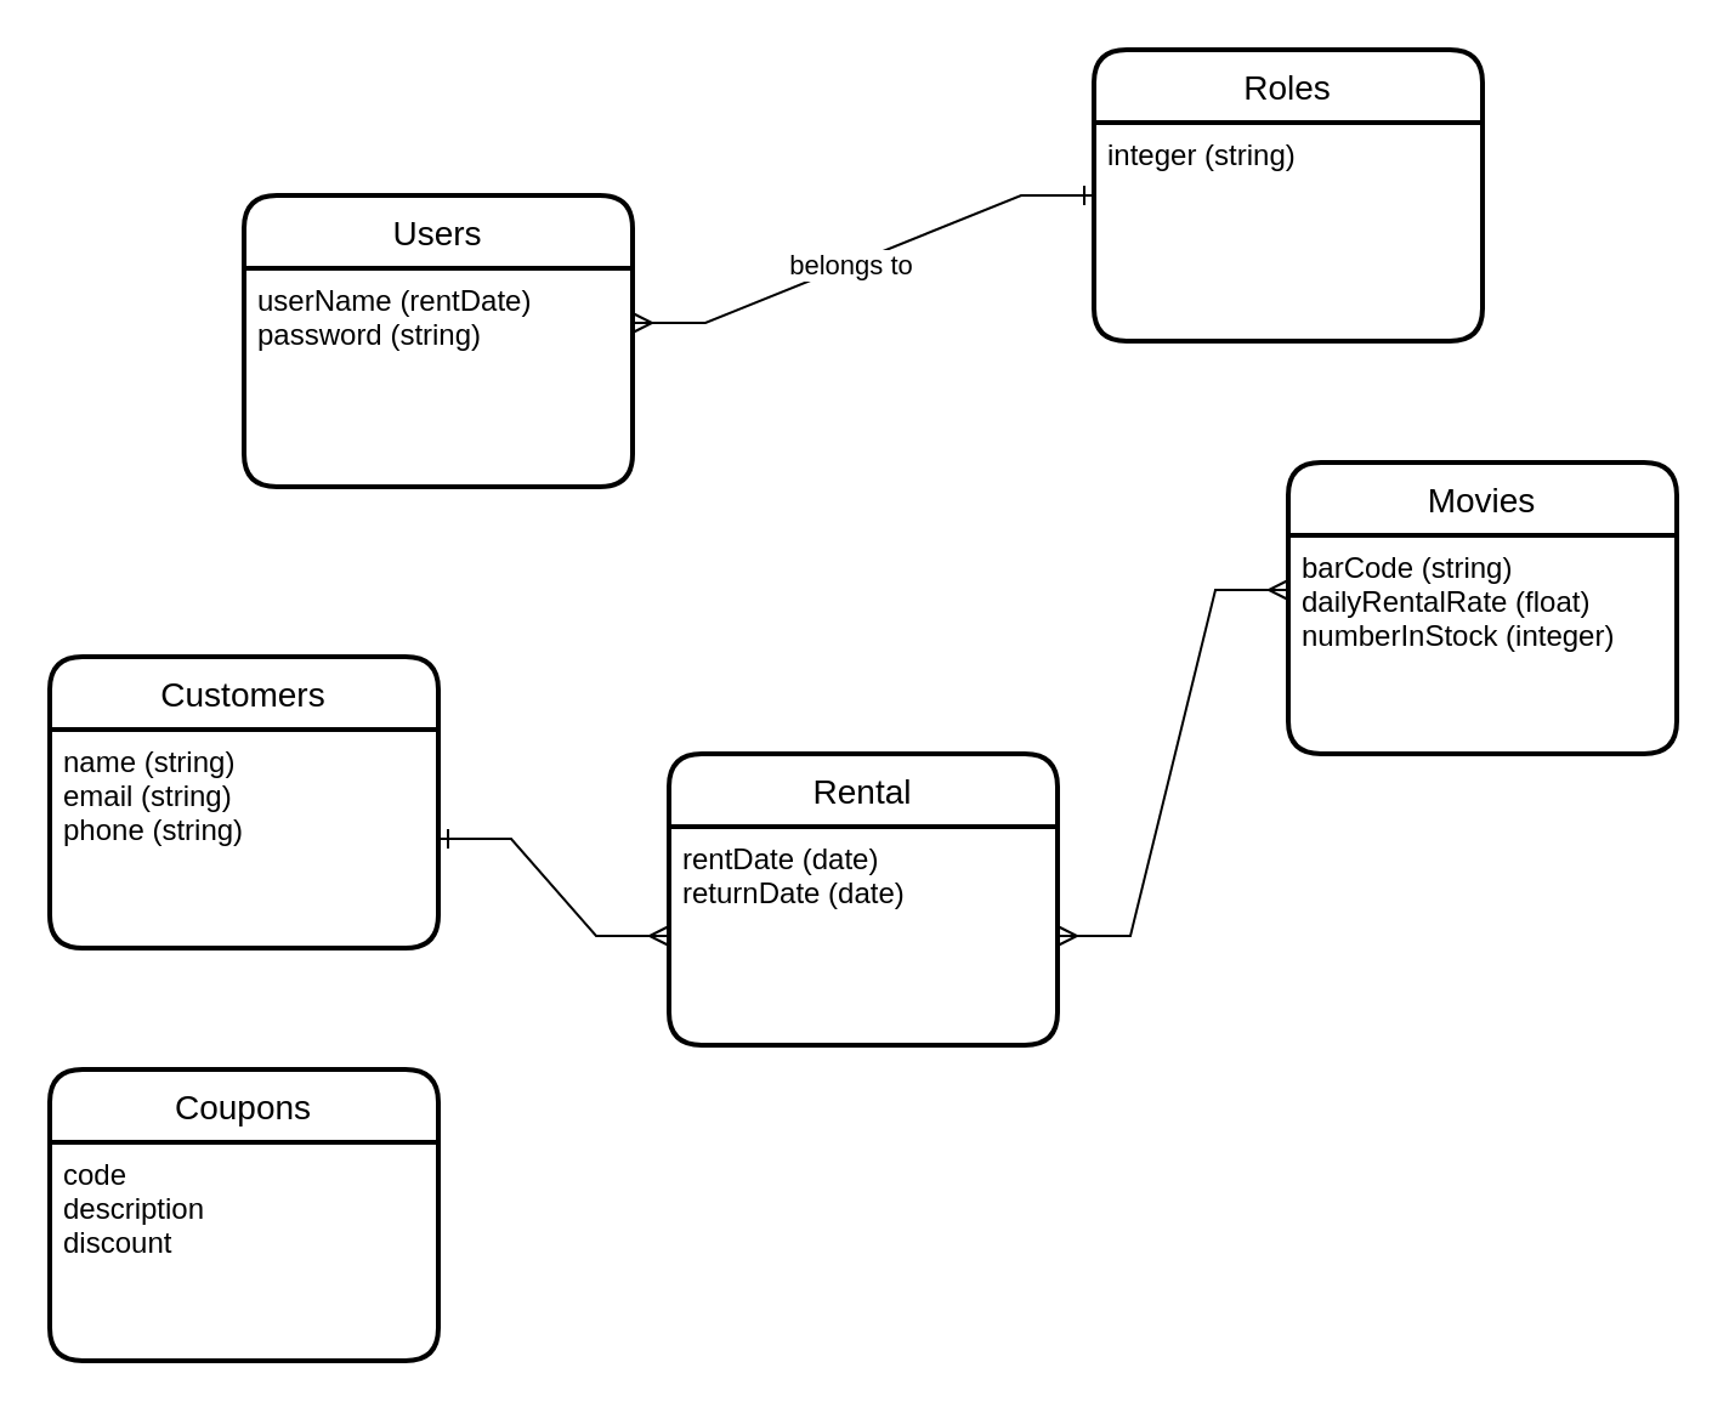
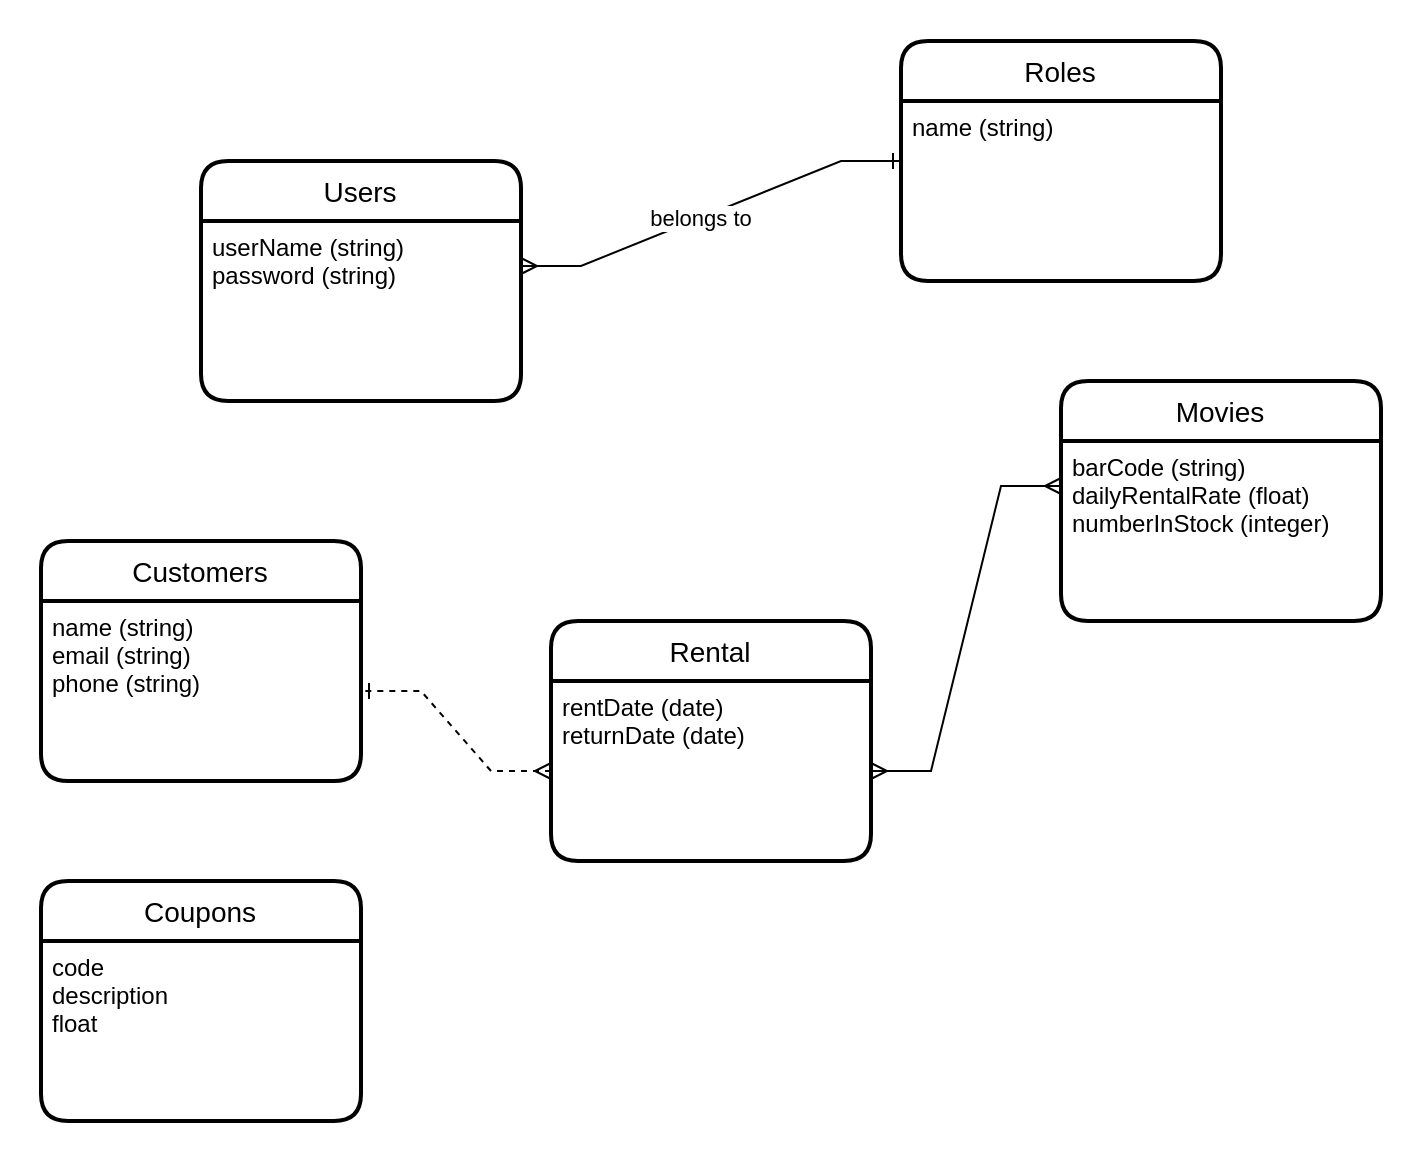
- <mxCell id="17" value="integer (string)" style="align=left;strokeColor=none;fillColor=none;spacingLeft=4;fontSize=12;verticalAlign=top;resizable=0;rotatable=0;part=1;" vertex="1" parent="16"><mxGeometry y="30" width="160" height="90" as="geometry" /></mxCell>
+ <mxCell id="17" value="name (string)" style="align=left;strokeColor=none;fillColor=none;spacingLeft=4;fontSize=12;verticalAlign=top;resizable=0;rotatable=0;part=1;" vertex="1" parent="16"><mxGeometry y="30" width="160" height="90" as="geometry" /></mxCell>
- <mxCell id="3" value="userName (rentDate)&#10;password (string)" style="align=left;strokeColor=none;fillColor=none;spacingLeft=4;fontSize=12;verticalAlign=top;resizable=0;rotatable=0;part=1;" vertex="1" parent="2"><mxGeometry y="30" width="160" height="90" as="geometry" /></mxCell>
+ <mxCell id="3" value="userName (string)&#10;password (string)" style="align=left;strokeColor=none;fillColor=none;spacingLeft=4;fontSize=12;verticalAlign=top;resizable=0;rotatable=0;part=1;" vertex="1" parent="2"><mxGeometry y="30" width="160" height="90" as="geometry" /></mxCell>
- <mxCell id="13" value="" style="edgeStyle=entityRelationEdgeStyle;fontSize=12;html=1;endArrow=ERone;startArrow=ERmany;rounded=0;entryX=1;entryY=0.5;entryDx=0;entryDy=0;exitX=0;exitY=0.5;exitDx=0;exitDy=0;endFill=0;" edge="1" parent="1" source="11" target="5"><mxGeometry width="100" height="100" relative="1" as="geometry"><mxPoint x="200" y="430" as="sourcePoint" /><mxPoint x="300" y="330" as="targetPoint" /></mxGeometry></mxCell>
+ <mxCell id="13" value="" style="edgeStyle=entityRelationEdgeStyle;fontSize=12;html=1;endArrow=ERone;startArrow=ERmany;rounded=0;entryX=1;entryY=0.5;entryDx=0;entryDy=0;exitX=0;exitY=0.5;exitDx=0;exitDy=0;endFill=0;dashed=1;" edge="1" parent="1" source="11" target="5"><mxGeometry width="100" height="100" relative="1" as="geometry"><mxPoint x="200" y="430" as="sourcePoint" /><mxPoint x="300" y="330" as="targetPoint" /></mxGeometry></mxCell>
- <mxCell id="15" value="code&#10;description&#10;discount" style="align=left;strokeColor=none;fillColor=none;spacingLeft=4;fontSize=12;verticalAlign=top;resizable=0;rotatable=0;part=1;" vertex="1" parent="14"><mxGeometry y="30" width="160" height="90" as="geometry" /></mxCell>
+ <mxCell id="15" value="code&#10;description&#10;float" style="align=left;strokeColor=none;fillColor=none;spacingLeft=4;fontSize=12;verticalAlign=top;resizable=0;rotatable=0;part=1;" vertex="1" parent="14"><mxGeometry y="30" width="160" height="90" as="geometry" /></mxCell>
